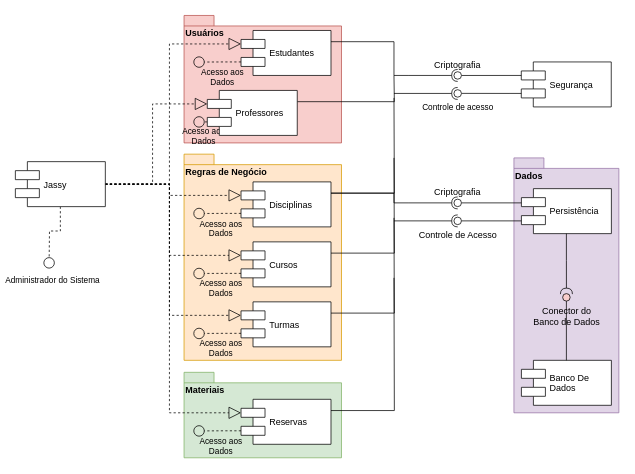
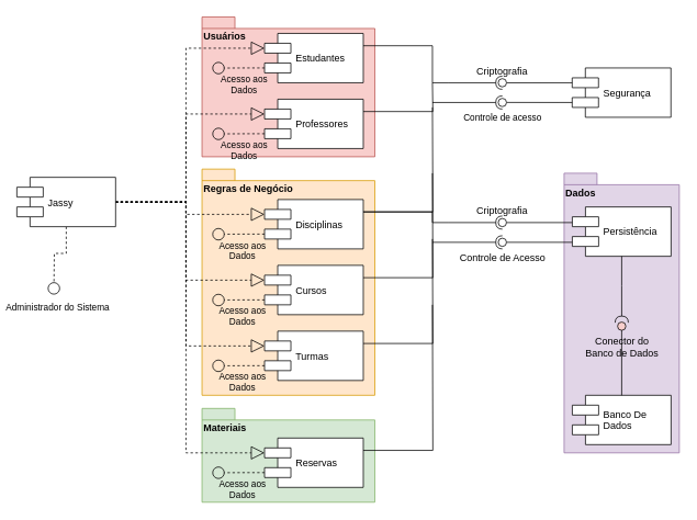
- <mxCell id="18" value="Professores" style="shape=component;align=left;spacingLeft=36;" parent="1" vertex="1"><mxGeometry x="276" y="120" width="120" height="60" as="geometry" /></mxCell>
+ <mxCell id="18" value="Professores" style="shape=component;align=left;spacingLeft=36;" parent="1" vertex="1"><mxGeometry x="321" y="120" width="120" height="60" as="geometry" /></mxCell>
